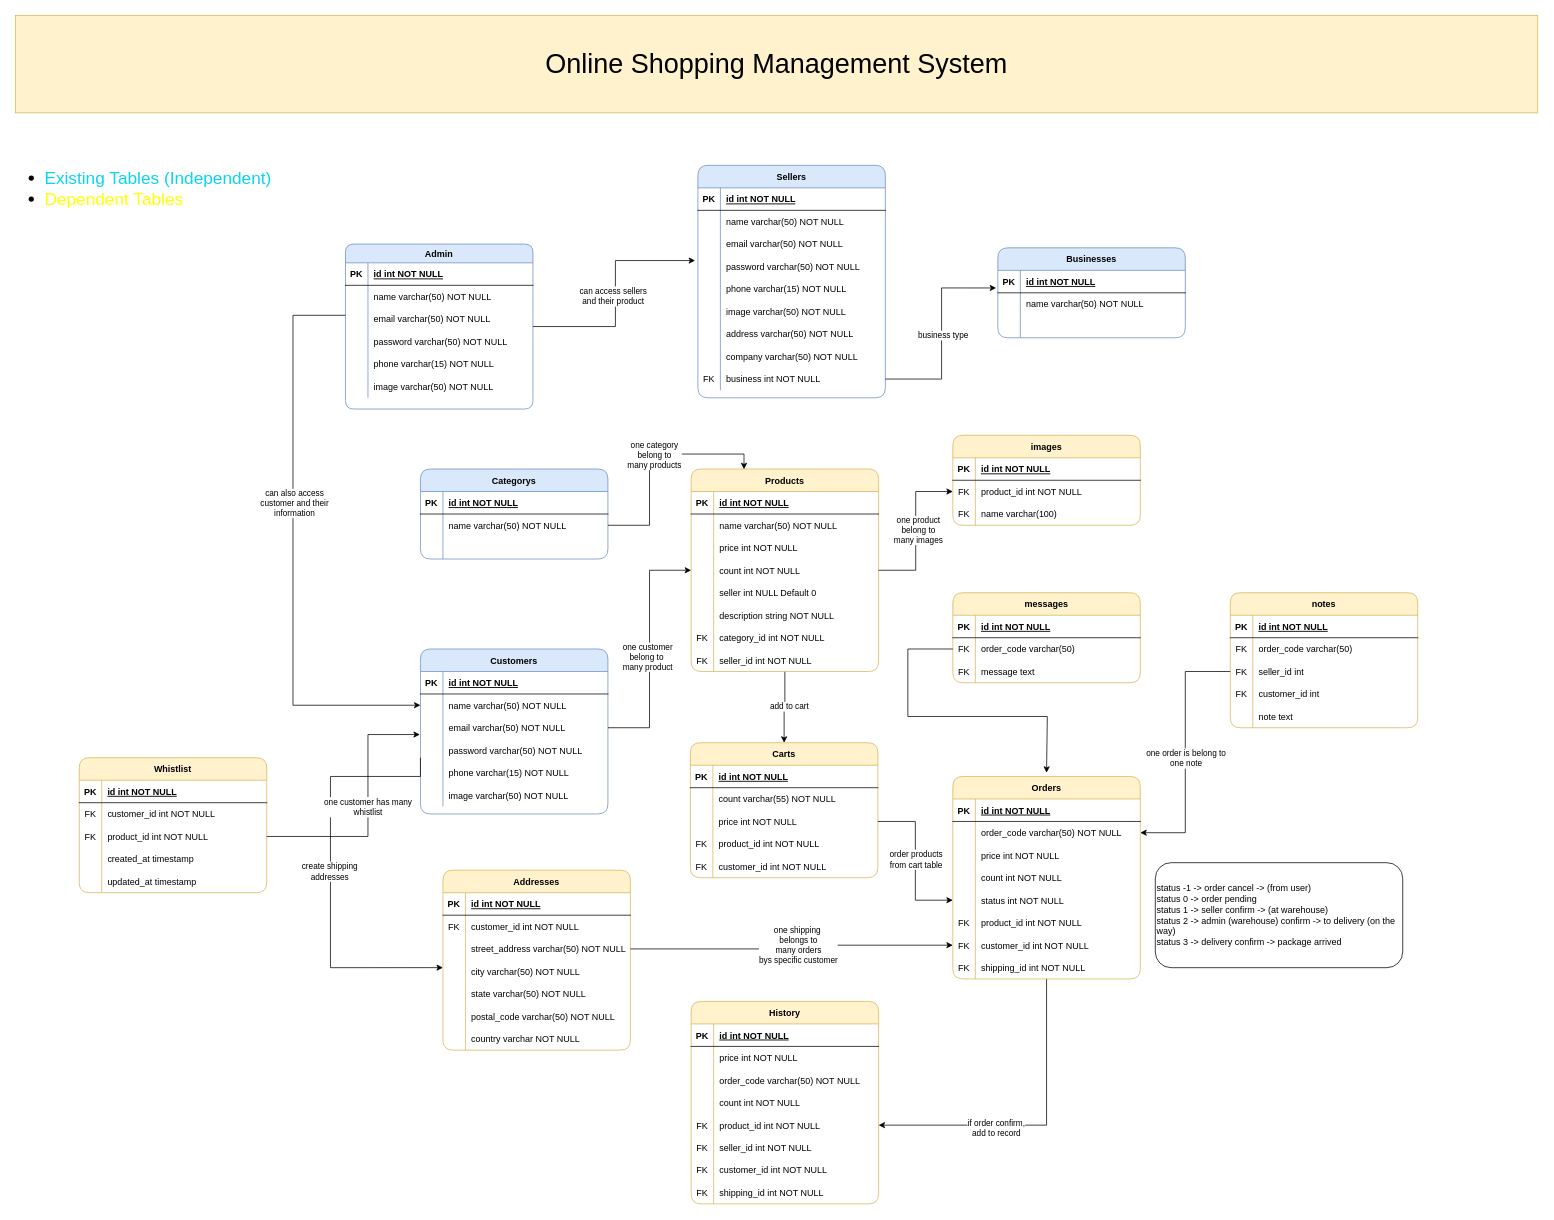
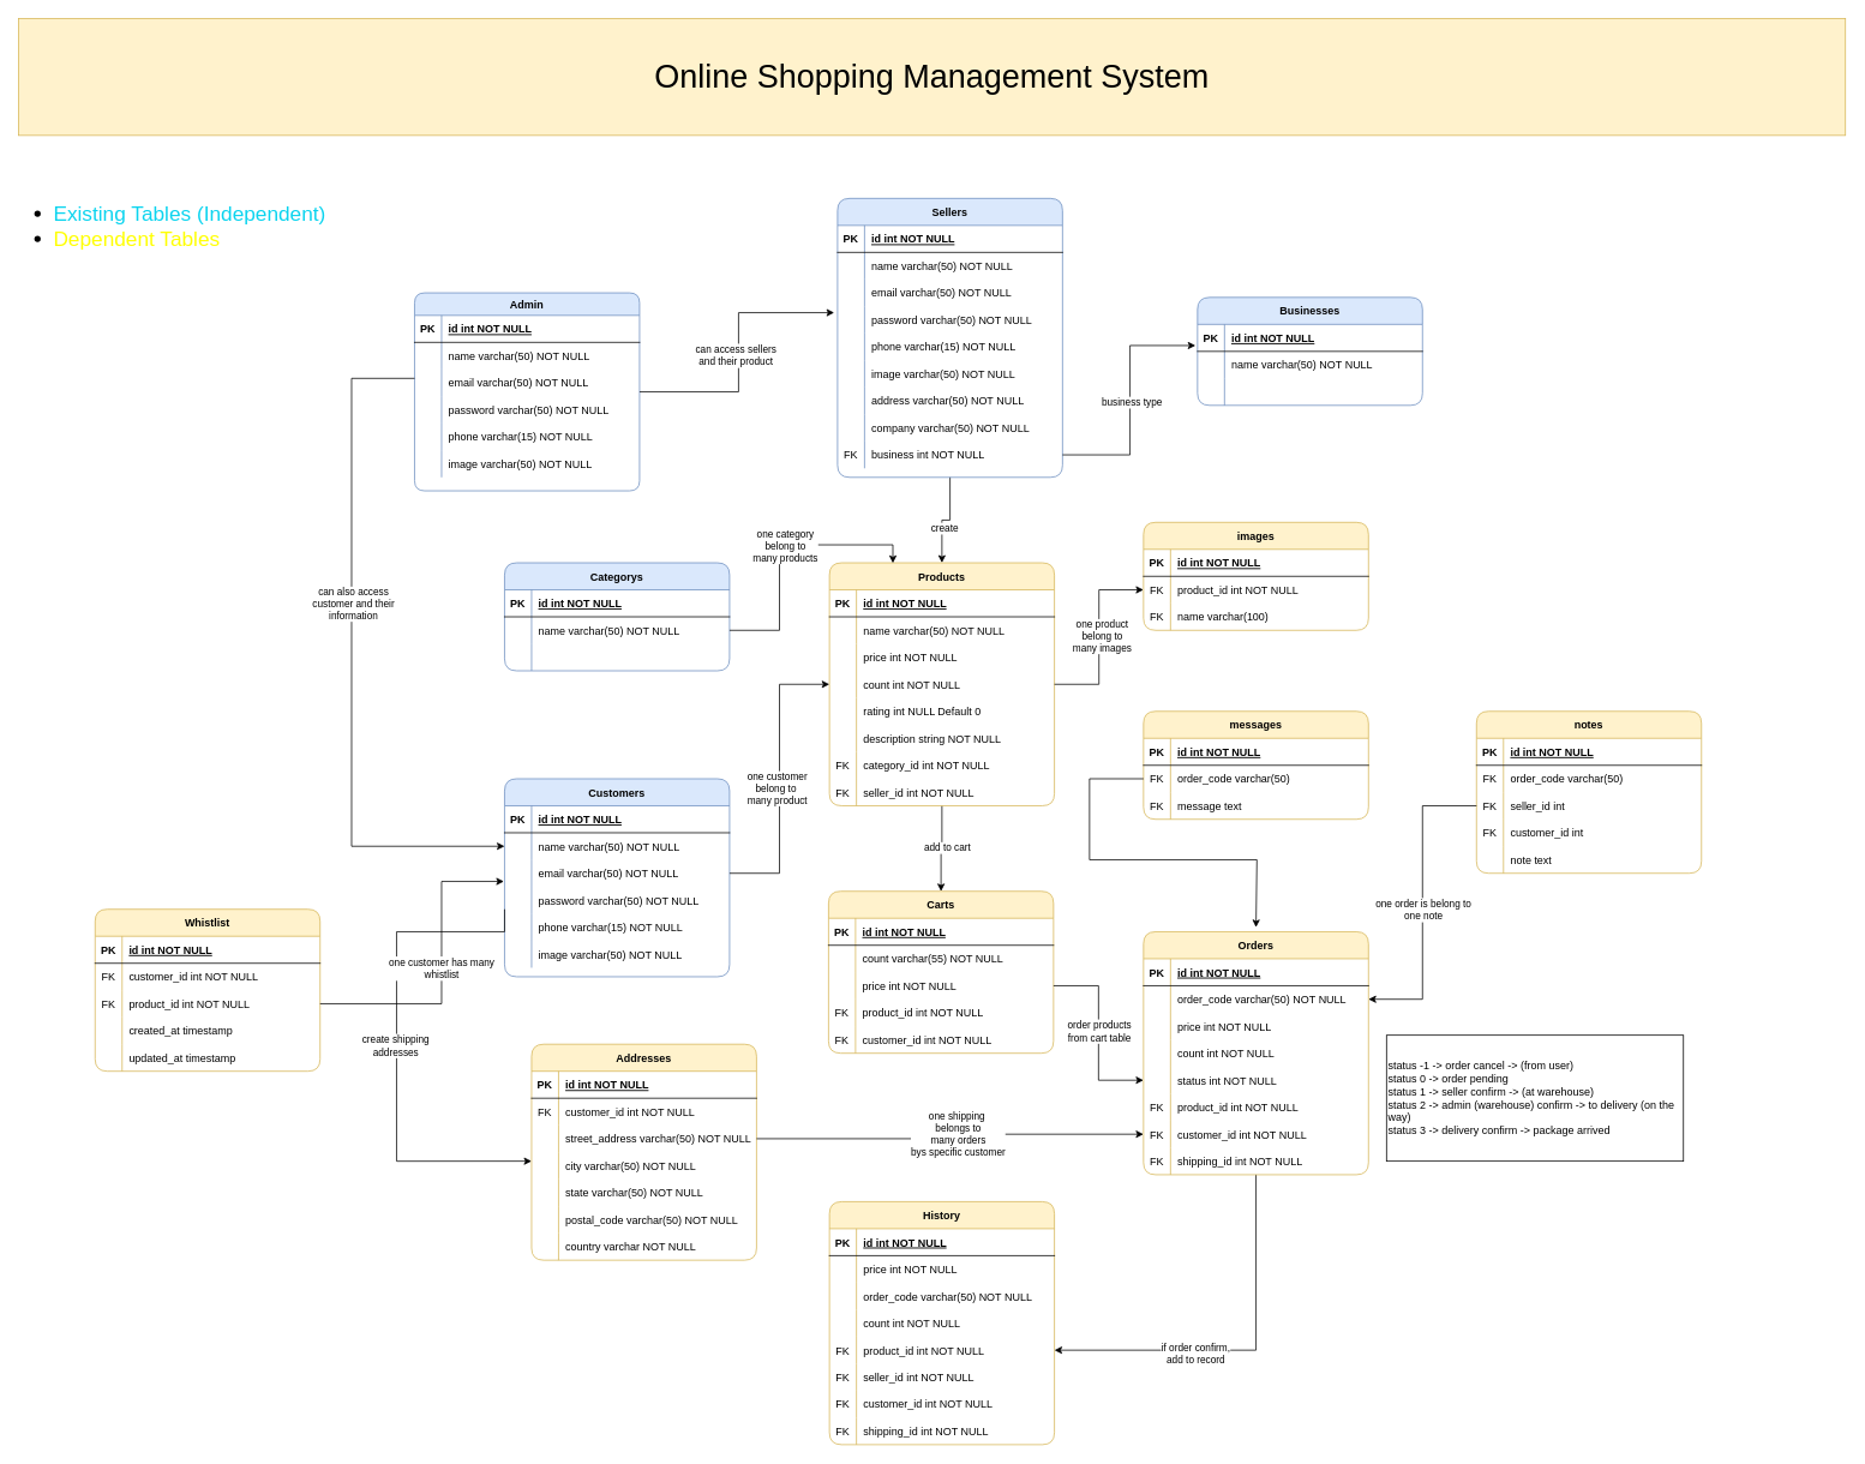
+ <mxCell id="41" style="edgeStyle=orthogonalEdgeStyle;rounded=0;orthogonalLoop=1;jettySize=auto;html=1;exitX=0.5;exitY=1;exitDx=0;exitDy=0;entryX=0.5;entryY=0;entryDx=0;entryDy=0;" parent="1" source="43" target="105" edge="1"><mxGeometry relative="1" as="geometry" /></mxCell>
+ <mxCell id="42" value="create" style="edgeLabel;html=1;align=center;verticalAlign=middle;resizable=0;points=[];" parent="41" vertex="1" connectable="0"><mxGeometry x="0.244" y="2" relative="1" as="geometry"><mxPoint as="offset" /></mxGeometry></mxCell>
- <mxCell id="120" value="seller int NULL Default 0" style="shape=partialRectangle;overflow=hidden;connectable=0;fillColor=none;top=0;left=0;bottom=0;right=0;align=left;spacingLeft=6;" parent="118" vertex="1"><mxGeometry x="30" width="220" height="30" as="geometry"><mxRectangle width="220" height="30" as="alternateBounds" /></mxGeometry></mxCell>
+ <mxCell id="120" value="rating int NULL Default 0" style="shape=partialRectangle;overflow=hidden;connectable=0;fillColor=none;top=0;left=0;bottom=0;right=0;align=left;spacingLeft=6;" parent="118" vertex="1"><mxGeometry x="30" width="220" height="30" as="geometry"><mxRectangle width="220" height="30" as="alternateBounds" /></mxGeometry></mxCell>
- <mxCell id="237" value="status -1 -&amp;gt; order cancel -&amp;gt; (from user)&lt;br&gt;status 0 -&amp;gt; order pending&lt;br&gt;status 1 -&amp;gt; seller confirm -&amp;gt; (at warehouse)&lt;br&gt;status 2 -&amp;gt; admin (warehouse) confirm -&amp;gt; to delivery (on the way)&lt;br&gt;status 3 -&amp;gt; delivery confirm -&amp;gt; package arrived" style="whiteSpace=wrap;html=1;align=left;rounded=1;" parent="1" vertex="1"><mxGeometry x="1540" y="1150" width="330" height="140" as="geometry" /></mxCell>
+ <mxCell id="237" value="status -1 -&amp;gt; order cancel -&amp;gt; (from user)&lt;br&gt;status 0 -&amp;gt; order pending&lt;br&gt;status 1 -&amp;gt; seller confirm -&amp;gt; (at warehouse)&lt;br&gt;status 2 -&amp;gt; admin (warehouse) confirm -&amp;gt; to delivery (on the way)&lt;br&gt;status 3 -&amp;gt; delivery confirm -&amp;gt; package arrived" style="whiteSpace=wrap;html=1;align=left;" parent="1" vertex="1"><mxGeometry x="1540" y="1150" width="330" height="140" as="geometry" /></mxCell>
